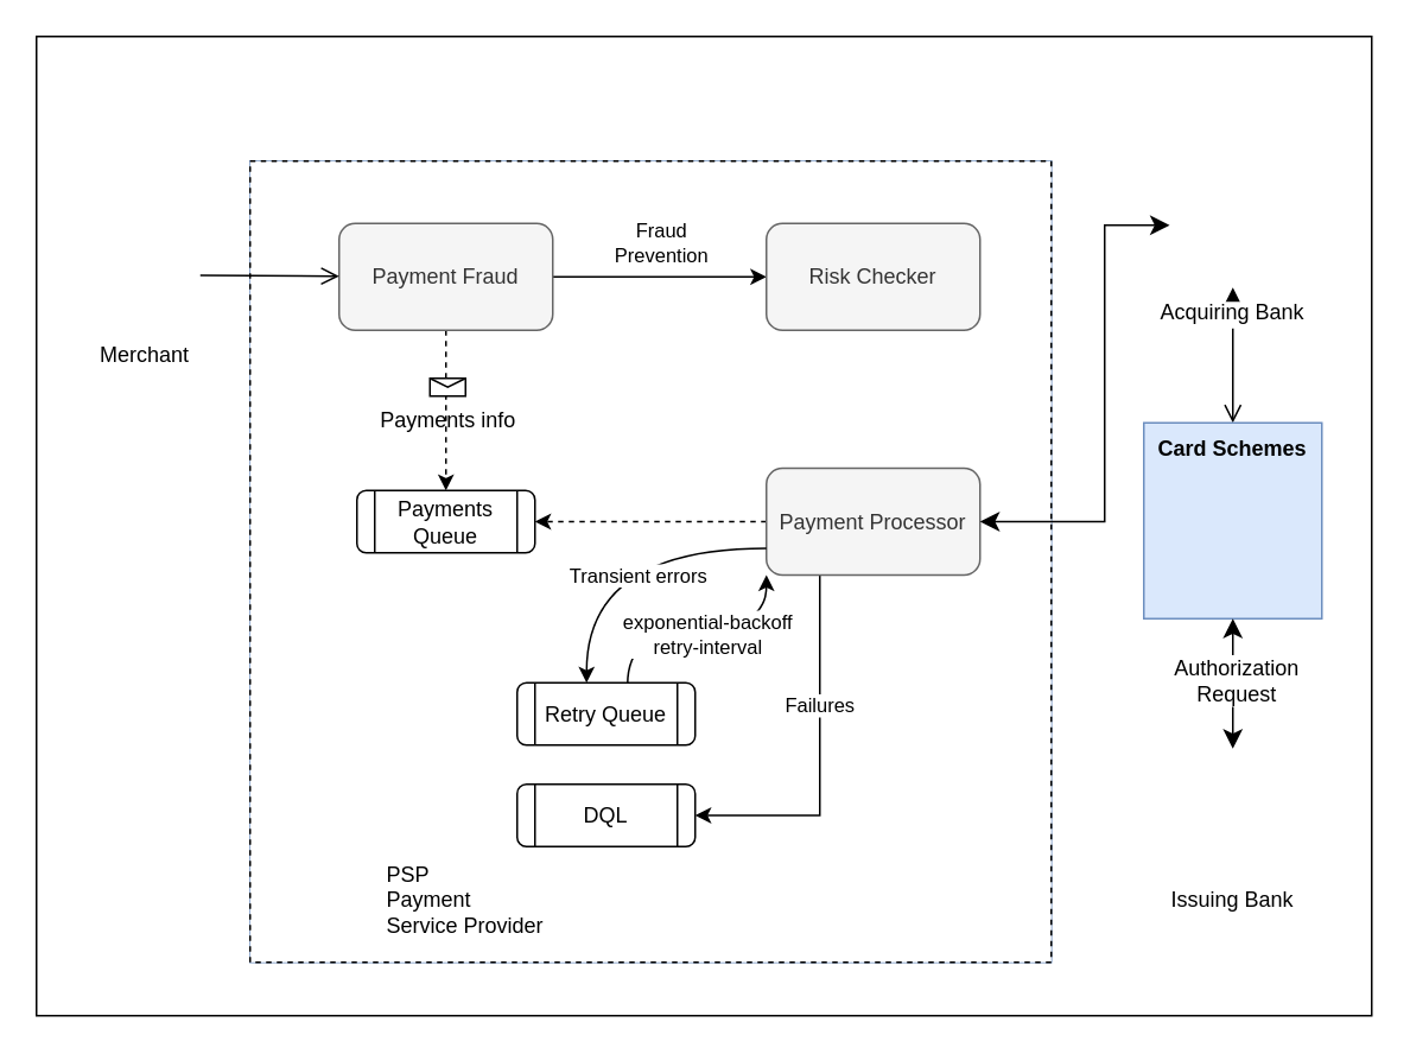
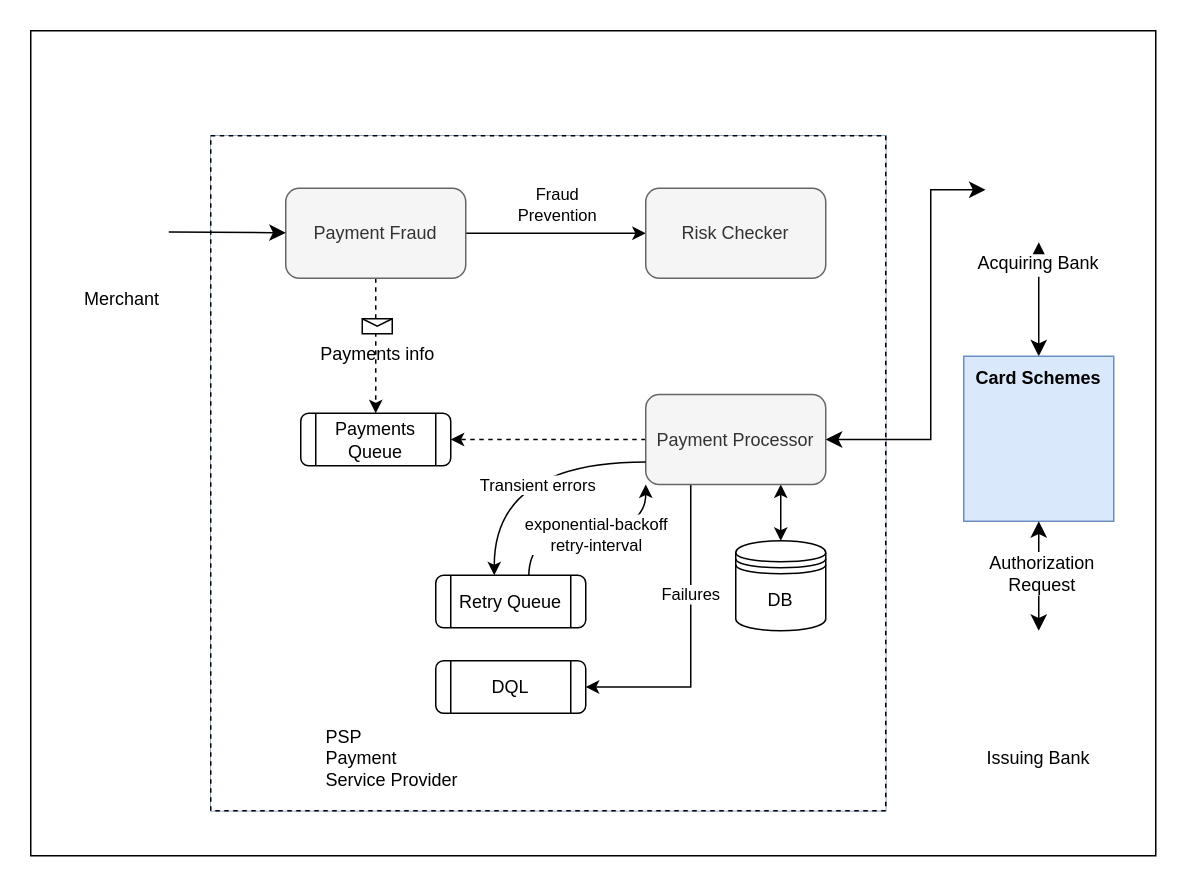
- <mxCell id="36" value="" style="edgeStyle=none;curved=1;rounded=0;orthogonalLoop=1;jettySize=auto;html=1;fontSize=12;startSize=8;endSize=8;endArrow=open;" edge="1" parent="1" source="37" target="9"><mxGeometry relative="1" as="geometry" /></mxCell>
+ <mxCell id="36" value="" style="edgeStyle=none;curved=1;rounded=0;orthogonalLoop=1;jettySize=auto;html=1;fontSize=12;startSize=8;endSize=8;" edge="1" parent="1" source="37" target="9"><mxGeometry relative="1" as="geometry" /></mxCell>
- <mxCell id="25" value="" style="edgeStyle=none;curved=1;rounded=0;orthogonalLoop=1;jettySize=auto;html=1;fontSize=12;startSize=8;endSize=8;startArrow=classic;startFill=1;endArrow=open;" edge="1" parent="1" source="26" target="33"><mxGeometry relative="1" as="geometry" /></mxCell>
+ <mxCell id="25" value="" style="edgeStyle=none;curved=1;rounded=0;orthogonalLoop=1;jettySize=auto;html=1;fontSize=12;startSize=8;endSize=8;startArrow=classic;startFill=1;" edge="1" parent="1" source="26" target="33"><mxGeometry relative="1" as="geometry" /></mxCell>
+ <mxCell id="11" style="edgeStyle=orthogonalEdgeStyle;rounded=0;orthogonalLoop=1;jettySize=auto;html=1;exitX=0.75;exitY=1;exitDx=0;exitDy=0;entryX=0.5;entryY=0;entryDx=0;entryDy=0;startArrow=classic;startFill=1;" edge="1" parent="3" source="14" target="15"><mxGeometry relative="1" as="geometry" /></mxCell>
+ <mxCell id="15" value="DB" style="shape=datastore;whiteSpace=wrap;html=1;" vertex="1" parent="3"><mxGeometry x="350" y="270" width="60" height="60" as="geometry" /></mxCell>
